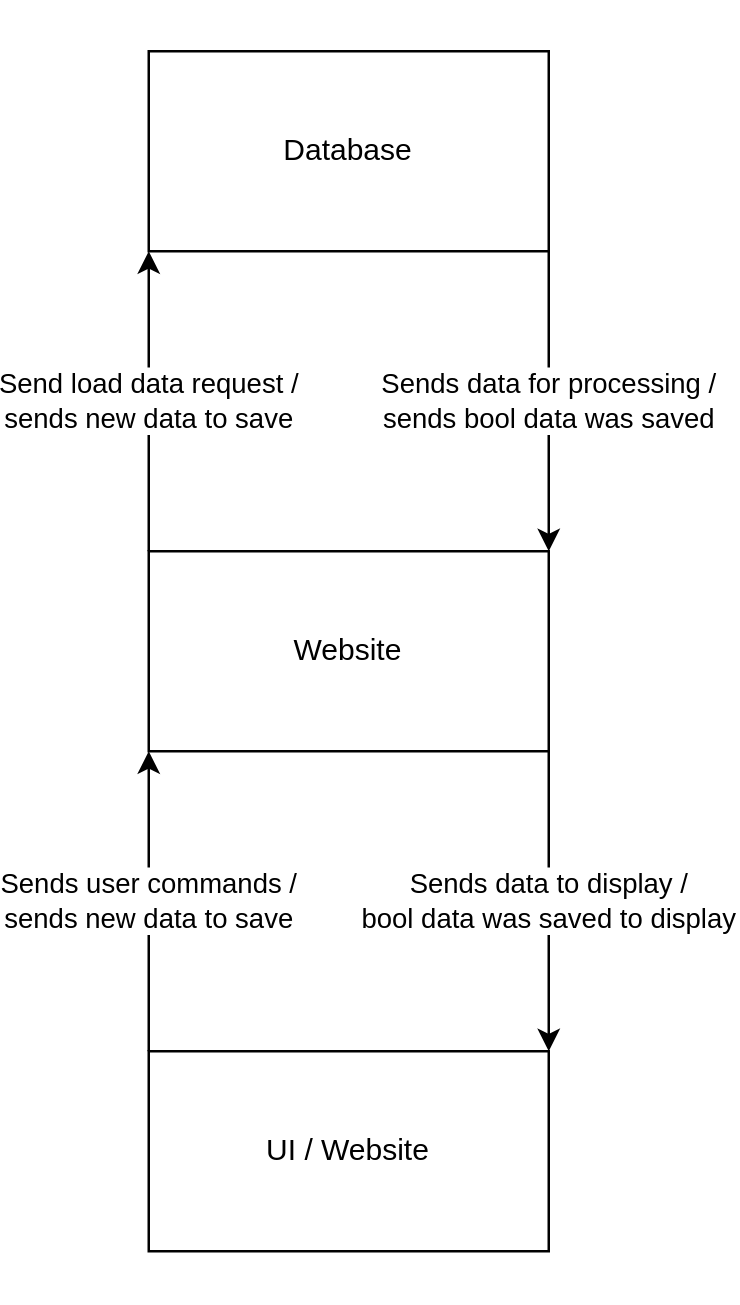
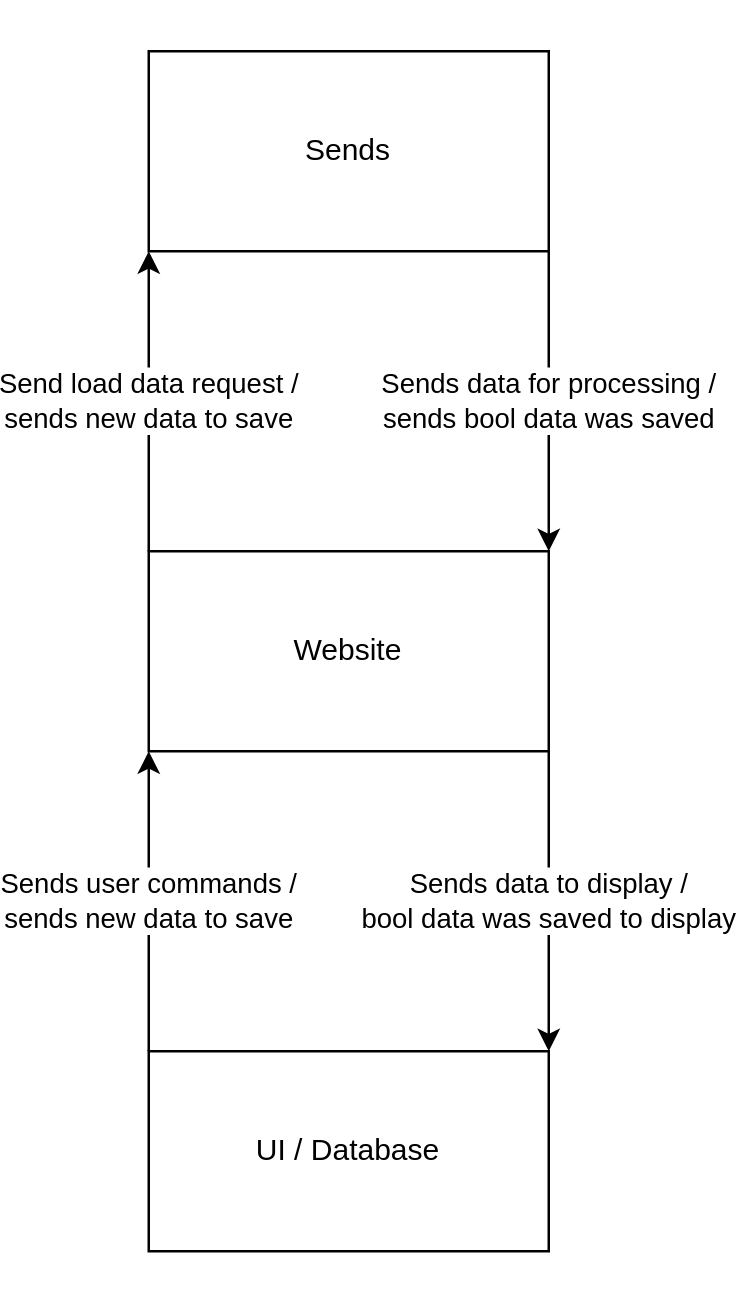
- <mxCell id="5" value="Database" style="rounded=0;whiteSpace=wrap;html=1;" vertex="1" parent="1"><mxGeometry x="20" y="20" width="160" height="80" as="geometry" /></mxCell>
+ <mxCell id="5" value="Sends" style="rounded=0;whiteSpace=wrap;html=1;" vertex="1" parent="1"><mxGeometry x="20" y="20" width="160" height="80" as="geometry" /></mxCell>
- <mxCell id="3" value="UI / Website" style="rounded=0;whiteSpace=wrap;html=1;" vertex="1" parent="1"><mxGeometry x="20" y="420" width="160" height="80" as="geometry" /></mxCell>
+ <mxCell id="3" value="UI / Database" style="rounded=0;whiteSpace=wrap;html=1;" vertex="1" parent="1"><mxGeometry x="20" y="420" width="160" height="80" as="geometry" /></mxCell>
